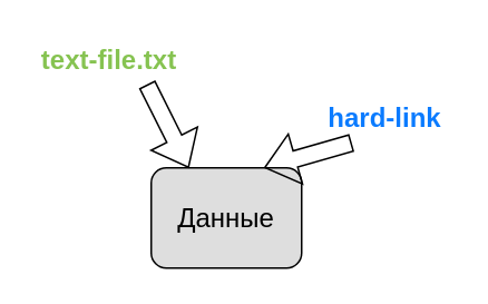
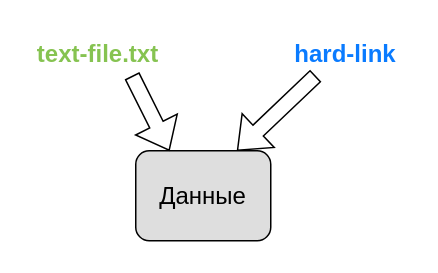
- <mxCell id="3" value="&lt;font color=&quot;#0a7bff&quot; style=&quot;font-size: 16px;&quot;&gt;&lt;b&gt;hard-link&lt;/b&gt;&lt;/font&gt;" style="text;html=1;strokeColor=none;fillColor=none;align=center;verticalAlign=middle;whiteSpace=wrap;rounded=0;" parent="1" vertex="1"><mxGeometry x="190" y="55" width="80" height="30" as="geometry" /></mxCell>
+ <mxCell id="3" value="&lt;font color=&quot;#0a7bff&quot; style=&quot;font-size: 16px;&quot;&gt;&lt;b&gt;hard-link&lt;/b&gt;&lt;/font&gt;" style="text;html=1;strokeColor=none;fillColor=none;align=center;verticalAlign=middle;whiteSpace=wrap;rounded=0;" parent="1" vertex="1"><mxGeometry x="190" y="20" width="80" height="30" as="geometry" /></mxCell>
